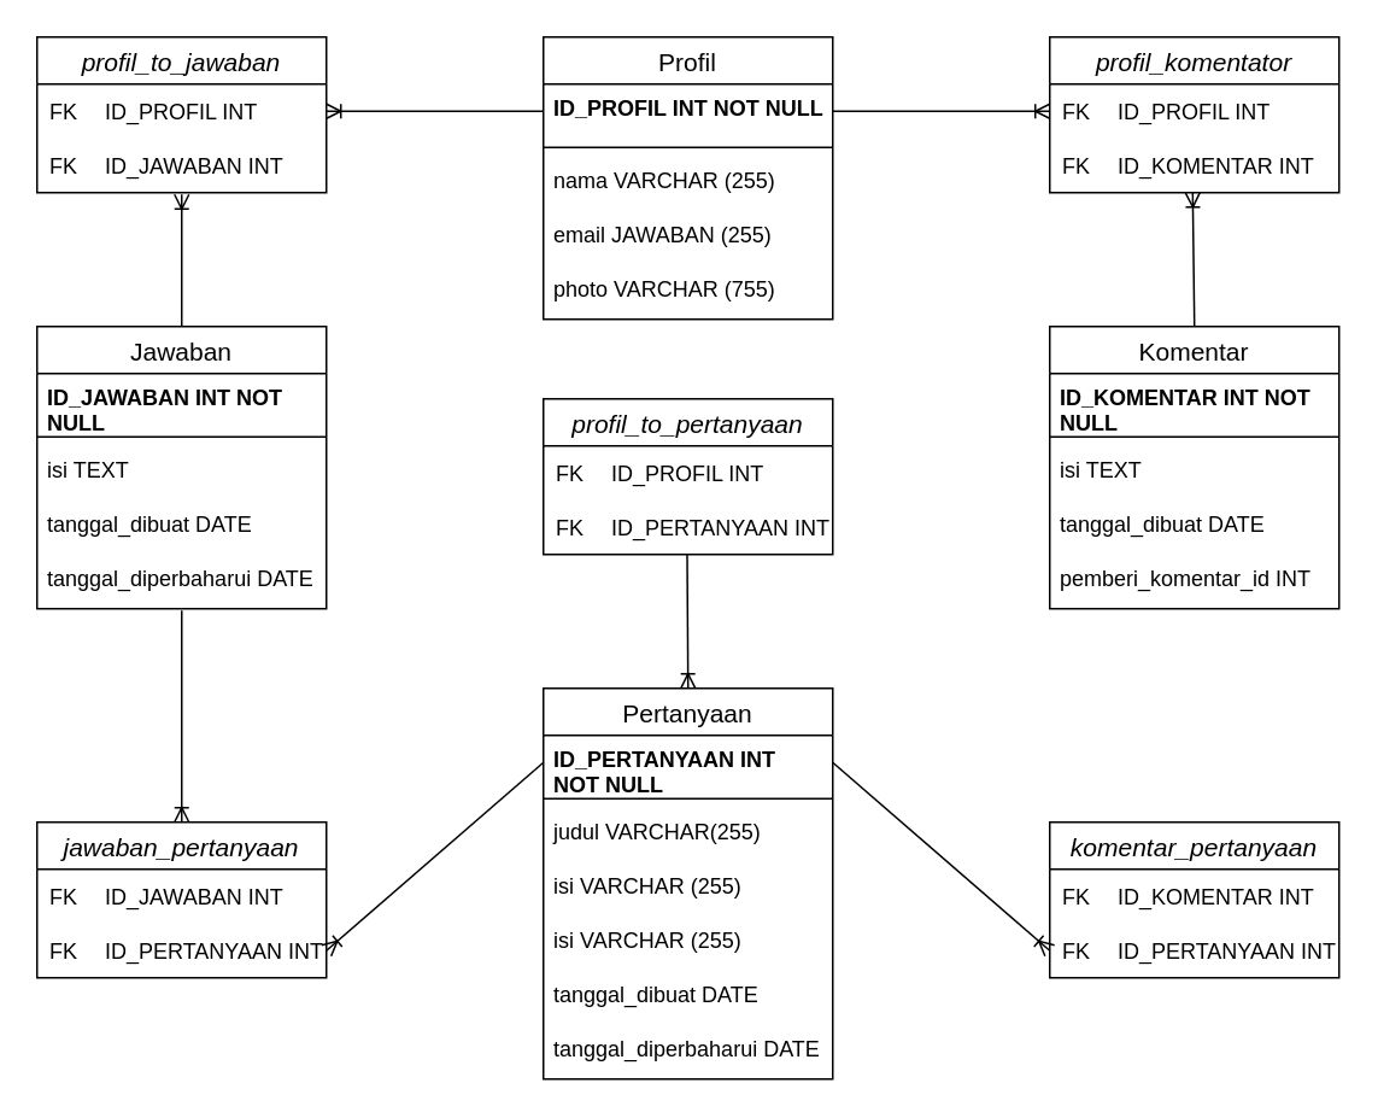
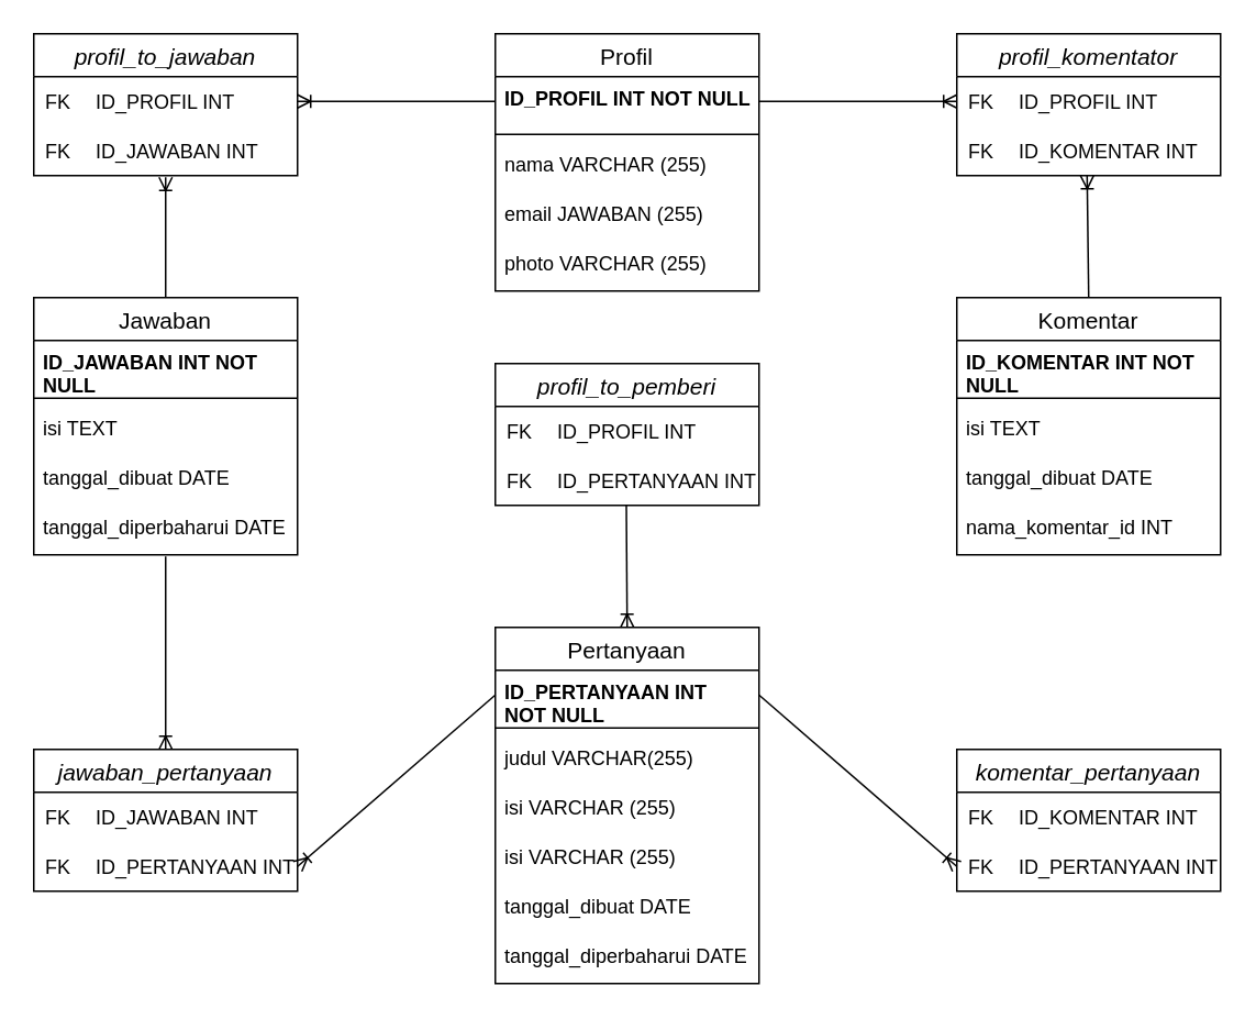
- <mxCell id="27" value="photo VARCHAR (755)" style="text;strokeColor=none;fillColor=none;spacingLeft=4;spacingRight=4;overflow=hidden;rotatable=0;points=[[0,0.5],[1,0.5]];portConstraint=eastwest;fontSize=12;" vertex="1" parent="22"><mxGeometry y="126" width="160" height="30" as="geometry" /></mxCell>
+ <mxCell id="27" value="photo VARCHAR (255)" style="text;strokeColor=none;fillColor=none;spacingLeft=4;spacingRight=4;overflow=hidden;rotatable=0;points=[[0,0.5],[1,0.5]];portConstraint=eastwest;fontSize=12;" vertex="1" parent="22"><mxGeometry y="126" width="160" height="30" as="geometry" /></mxCell>
- <mxCell id="60" value="profil_to_pertanyaan" style="swimlane;fontStyle=2;childLayout=stackLayout;horizontal=1;startSize=26;horizontalStack=0;resizeParent=1;resizeParentMax=0;resizeLast=0;collapsible=1;marginBottom=0;align=center;fontSize=14;" vertex="1" parent="1"><mxGeometry x="300" y="220" width="160" height="86" as="geometry" /></mxCell>
+ <mxCell id="60" value="profil_to_pemberi" style="swimlane;fontStyle=2;childLayout=stackLayout;horizontal=1;startSize=26;horizontalStack=0;resizeParent=1;resizeParentMax=0;resizeLast=0;collapsible=1;marginBottom=0;align=center;fontSize=14;" vertex="1" parent="1"><mxGeometry x="300" y="220" width="160" height="86" as="geometry" /></mxCell>
- <mxCell id="13" value="pemberi_komentar_id INT" style="text;strokeColor=none;fillColor=none;spacingLeft=4;spacingRight=4;overflow=hidden;rotatable=0;points=[[0,0.5],[1,0.5]];portConstraint=eastwest;fontSize=12;" vertex="1" parent="8"><mxGeometry y="126" width="160" height="30" as="geometry" /></mxCell>
+ <mxCell id="13" value="nama_komentar_id INT" style="text;strokeColor=none;fillColor=none;spacingLeft=4;spacingRight=4;overflow=hidden;rotatable=0;points=[[0,0.5],[1,0.5]];portConstraint=eastwest;fontSize=12;" vertex="1" parent="8"><mxGeometry y="126" width="160" height="30" as="geometry" /></mxCell>
